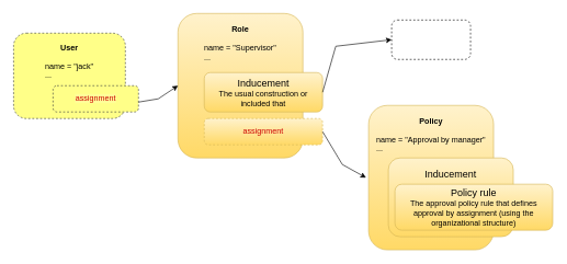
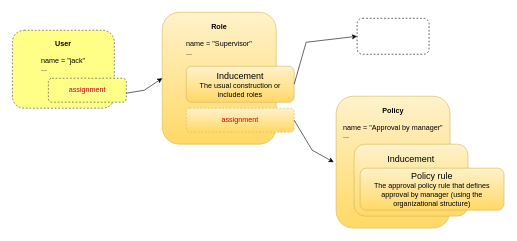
- <mxCell id="5" value="&lt;font style=&quot;font-size: 15px;&quot;&gt;Inducement&lt;/font&gt;&lt;div&gt;The usual construction or included that&lt;/div&gt;" style="rounded=1;whiteSpace=wrap;html=1;fillColor=#fff2cc;gradientColor=#ffd966;strokeColor=#d6b656;" vertex="1" parent="1"><mxGeometry x="310" y="110" width="180" height="60" as="geometry" /></mxCell>
+ <mxCell id="5" value="&lt;font style=&quot;font-size: 15px;&quot;&gt;Inducement&lt;/font&gt;&lt;div&gt;The usual construction or included roles&lt;/div&gt;" style="rounded=1;whiteSpace=wrap;html=1;fillColor=#fff2cc;gradientColor=#ffd966;strokeColor=#d6b656;" vertex="1" parent="1"><mxGeometry x="310" y="110" width="180" height="60" as="geometry" /></mxCell>
- <mxCell id="10" value="&lt;font style=&quot;font-size: 15px;&quot;&gt;Policy rule&lt;/font&gt;&lt;div&gt;The approval policy rule that defines approval by assignment (using the organizational structure)&lt;/div&gt;" style="rounded=1;whiteSpace=wrap;html=1;fillColor=#fff2cc;gradientColor=#ffd966;strokeColor=#d6b656;" vertex="1" parent="1"><mxGeometry x="600" y="280" width="240" height="70" as="geometry" /></mxCell>
+ <mxCell id="10" value="&lt;font style=&quot;font-size: 15px;&quot;&gt;Policy rule&lt;/font&gt;&lt;div&gt;The approval policy rule that defines approval by manager (using the organizational structure)&lt;/div&gt;" style="rounded=1;whiteSpace=wrap;html=1;fillColor=#fff2cc;gradientColor=#ffd966;strokeColor=#d6b656;" vertex="1" parent="1"><mxGeometry x="600" y="280" width="240" height="70" as="geometry" /></mxCell>
